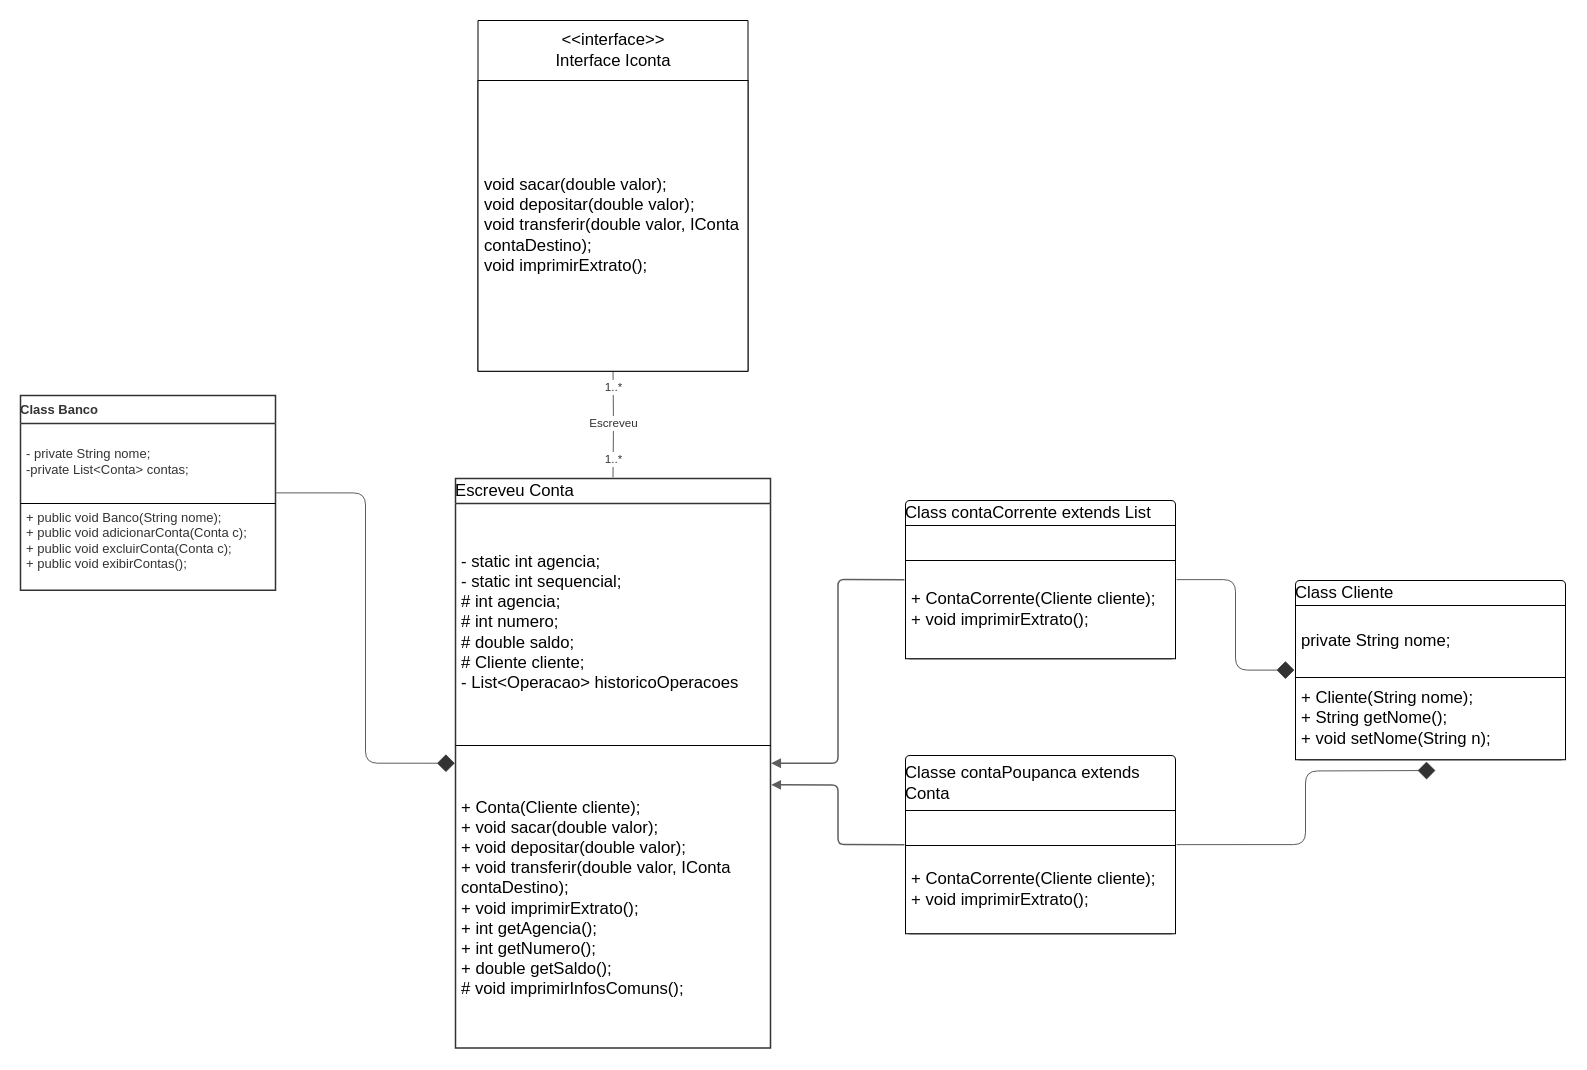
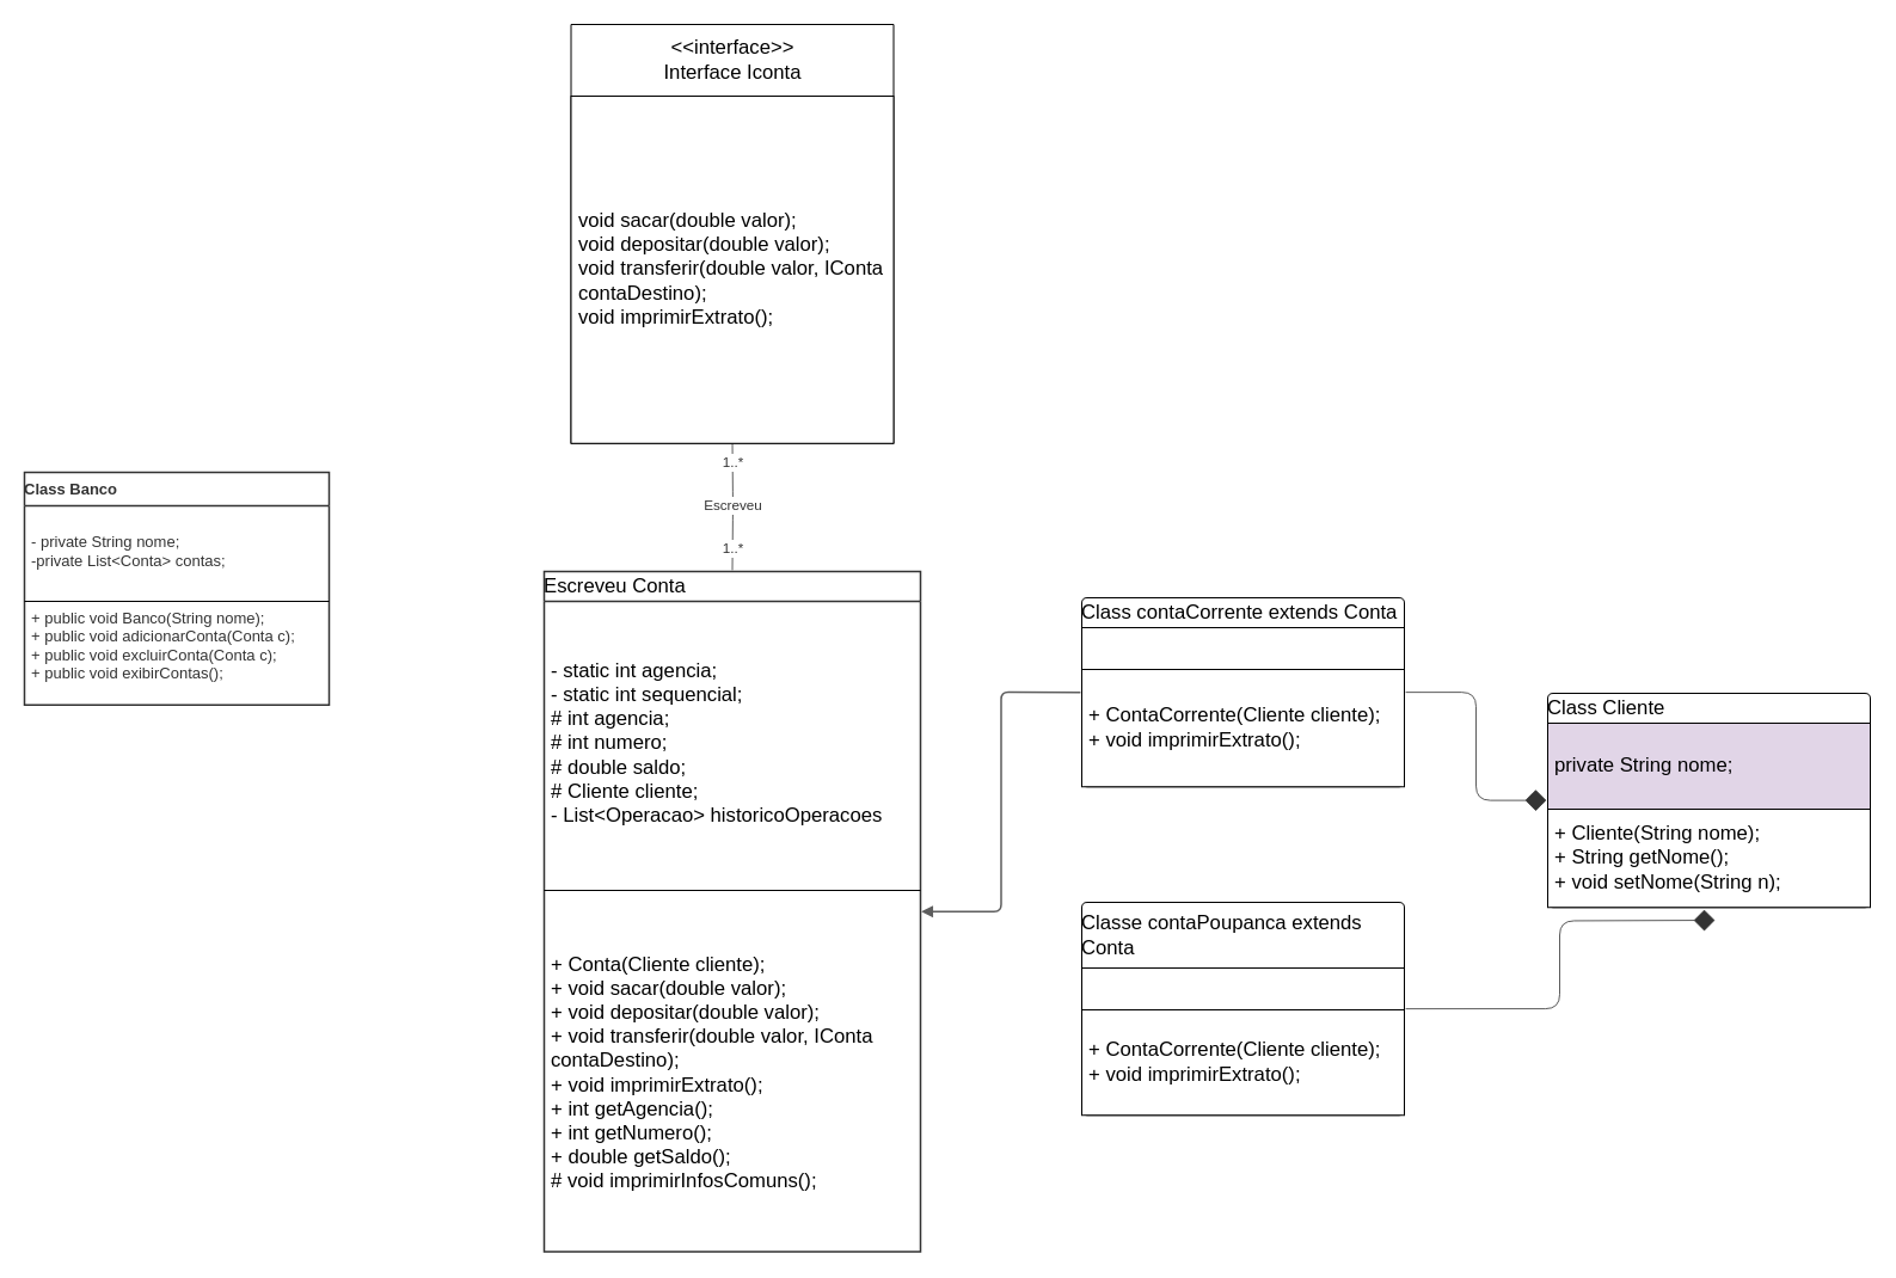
- <mxCell id="11" value="Class contaCorrente extends List" style="html=1;overflow=block;blockSpacing=1;swimlane;childLayout=stackLayout;horizontal=1;horizontalStack=0;resizeParent=1;resizeParentMax=0;resizeLast=0;collapsible=0;fontStyle=0;marginBottom=0;swimlaneFillColor=#unset;startSize=25;whiteSpace=wrap;fontSize=16.7;align=left;spacing=0;rounded=1;absoluteArcSize=1;arcSize=9;strokeWidth=NaN;" vertex="1" parent="1"><mxGeometry y="500" width="270" height="158.25" as="geometry" x="905" /></mxCell>
+ <mxCell id="11" value="Class contaCorrente extends Conta" style="html=1;overflow=block;blockSpacing=1;swimlane;childLayout=stackLayout;horizontal=1;horizontalStack=0;resizeParent=1;resizeParentMax=0;resizeLast=0;collapsible=0;fontStyle=0;marginBottom=0;swimlaneFillColor=#unset;startSize=25;whiteSpace=wrap;fontSize=16.7;align=left;spacing=0;rounded=1;absoluteArcSize=1;arcSize=9;strokeWidth=NaN;" vertex="1" parent="1"><mxGeometry y="500" width="270" height="158.25" as="geometry" x="905" /></mxCell>
- <mxCell id="26" value="private String nome;" style="part=1;html=1;resizeHeight=0;align=left;verticalAlign=middle;spacingLeft=4;spacingRight=4;overflow=hidden;rotatable=0;points=[[0,0.5],[1,0.5]];portConstraint=eastwest;swimlaneFillColor=#unset;whiteSpace=wrap;fontSize=16.7;" vertex="1" parent="25"><mxGeometry y="25" width="270" height="72" as="geometry" /></mxCell>
+ <mxCell id="26" value="private String nome;" style="part=1;html=1;resizeHeight=0;align=left;verticalAlign=middle;spacingLeft=4;spacingRight=4;overflow=hidden;rotatable=0;points=[[0,0.5],[1,0.5]];portConstraint=eastwest;swimlaneFillColor=#unset;whiteSpace=wrap;fontSize=16.7;fillColor=#e1d5e7;" vertex="1" parent="25"><mxGeometry y="25" width="270" height="72" as="geometry" /></mxCell>
- <mxCell id="18" value="" style="html=1;jettySize=18;whiteSpace=wrap;fontSize=13;strokeColor=#333333;strokeOpacity=100;strokeWidth=0.8;rounded=1;arcSize=24;edgeStyle=orthogonalEdgeStyle;startArrow=none;endArrow=diamond;endFill=1;endSize=16;exitX=1.003;exitY=0.5;exitPerimeter=0;entryX=-0.002;entryY=0.5;entryPerimeter=0;lucidId=nHDKn5rbPpjb;" edge="1" parent="1" source="2" target="6"><mxGeometry width="100" height="100" relative="1" as="geometry"><Array as="points" /></mxGeometry></mxCell>
- <mxCell id="19" value="" style="html=1;jettySize=18;whiteSpace=wrap;fontSize=13;strokeColor=#5E5E5E;strokeWidth=1.5;rounded=1;arcSize=12;edgeStyle=orthogonalEdgeStyle;startArrow=block;startFill=1;endArrow=none;exitX=1.002;exitY=0.538;exitPerimeter=0;entryX=-0.004;entryY=0.5;entryPerimeter=0;lucidId=MCFKZubBnoIX;" edge="1" parent="1" source="6" target="20"><mxGeometry width="100" height="100" relative="1" as="geometry"><Array as="points" /></mxGeometry></mxCell>
